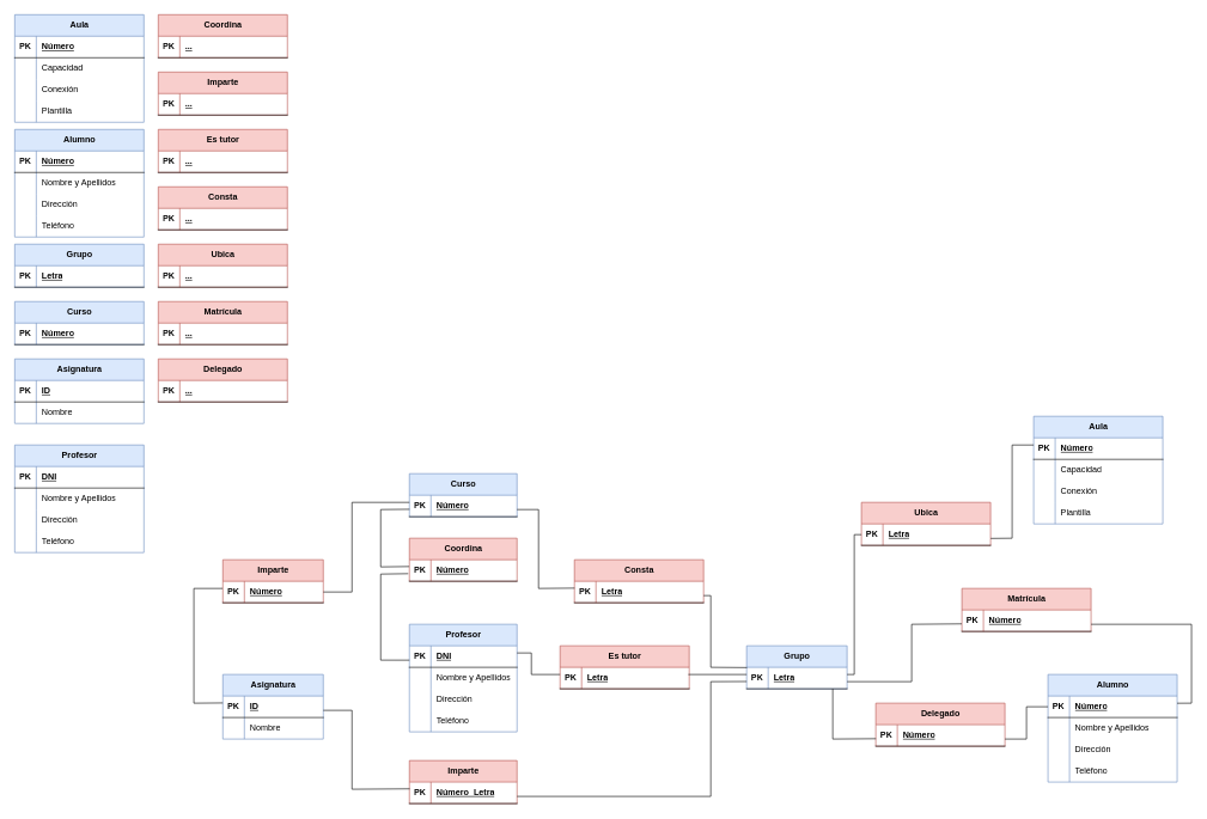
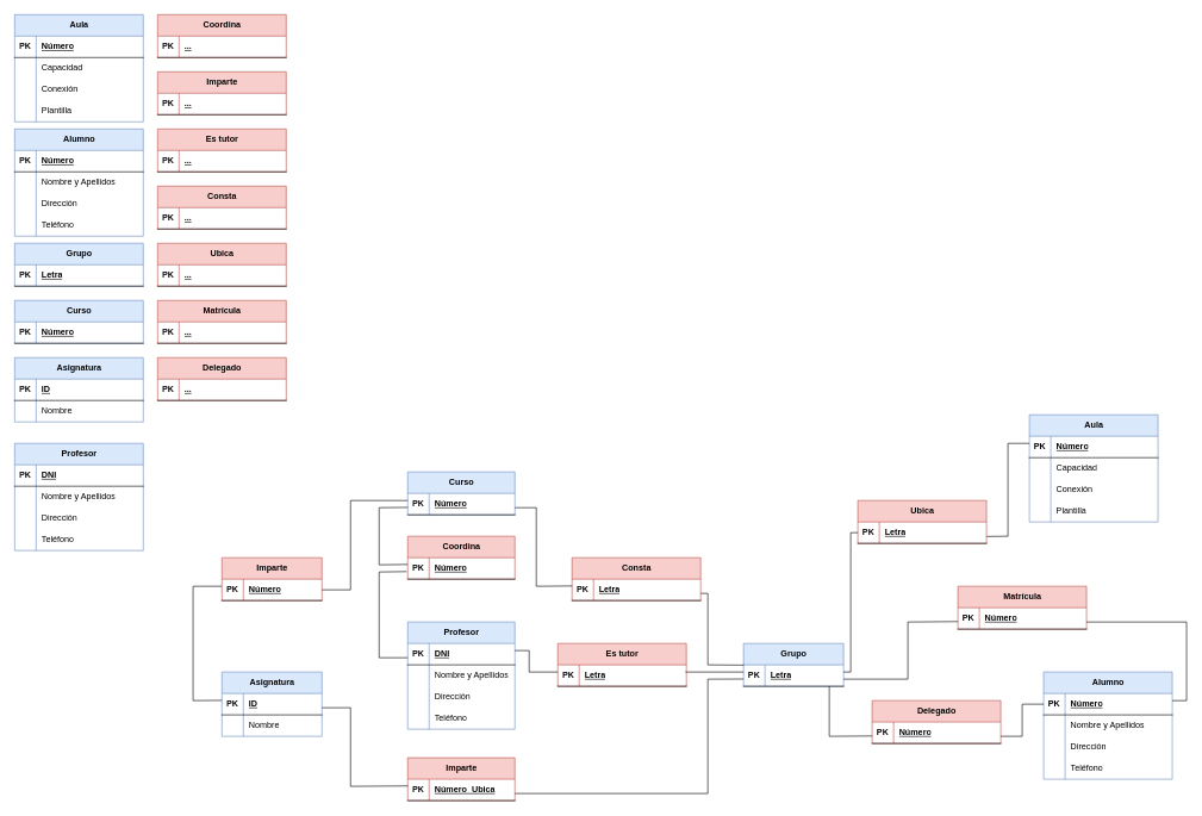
- <mxCell id="115" value="Número&amp;nbsp; Letra" style="shape=partialRectangle;connectable=0;fillColor=none;top=0;left=0;bottom=0;right=0;align=left;spacingLeft=6;fontStyle=5;overflow=hidden;whiteSpace=wrap;html=1;" vertex="1" parent="113"><mxGeometry x="30" width="120" height="30" as="geometry"><mxRectangle width="120" height="30" as="alternateBounds" /></mxGeometry></mxCell>
+ <mxCell id="115" value="Número&amp;nbsp; Ubica" style="shape=partialRectangle;connectable=0;fillColor=none;top=0;left=0;bottom=0;right=0;align=left;spacingLeft=6;fontStyle=5;overflow=hidden;whiteSpace=wrap;html=1;" vertex="1" parent="113"><mxGeometry x="30" width="120" height="30" as="geometry"><mxRectangle width="120" height="30" as="alternateBounds" /></mxGeometry></mxCell>
